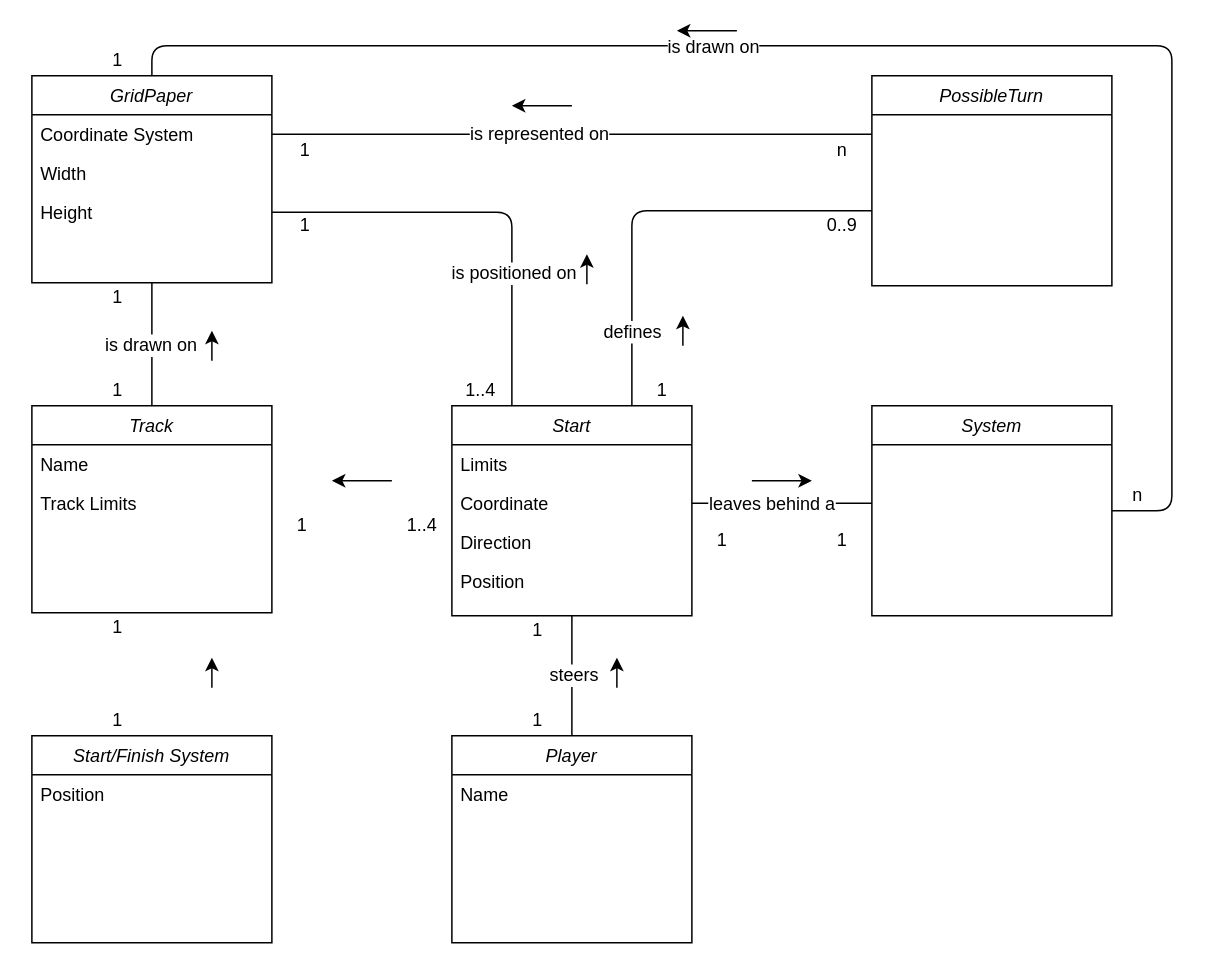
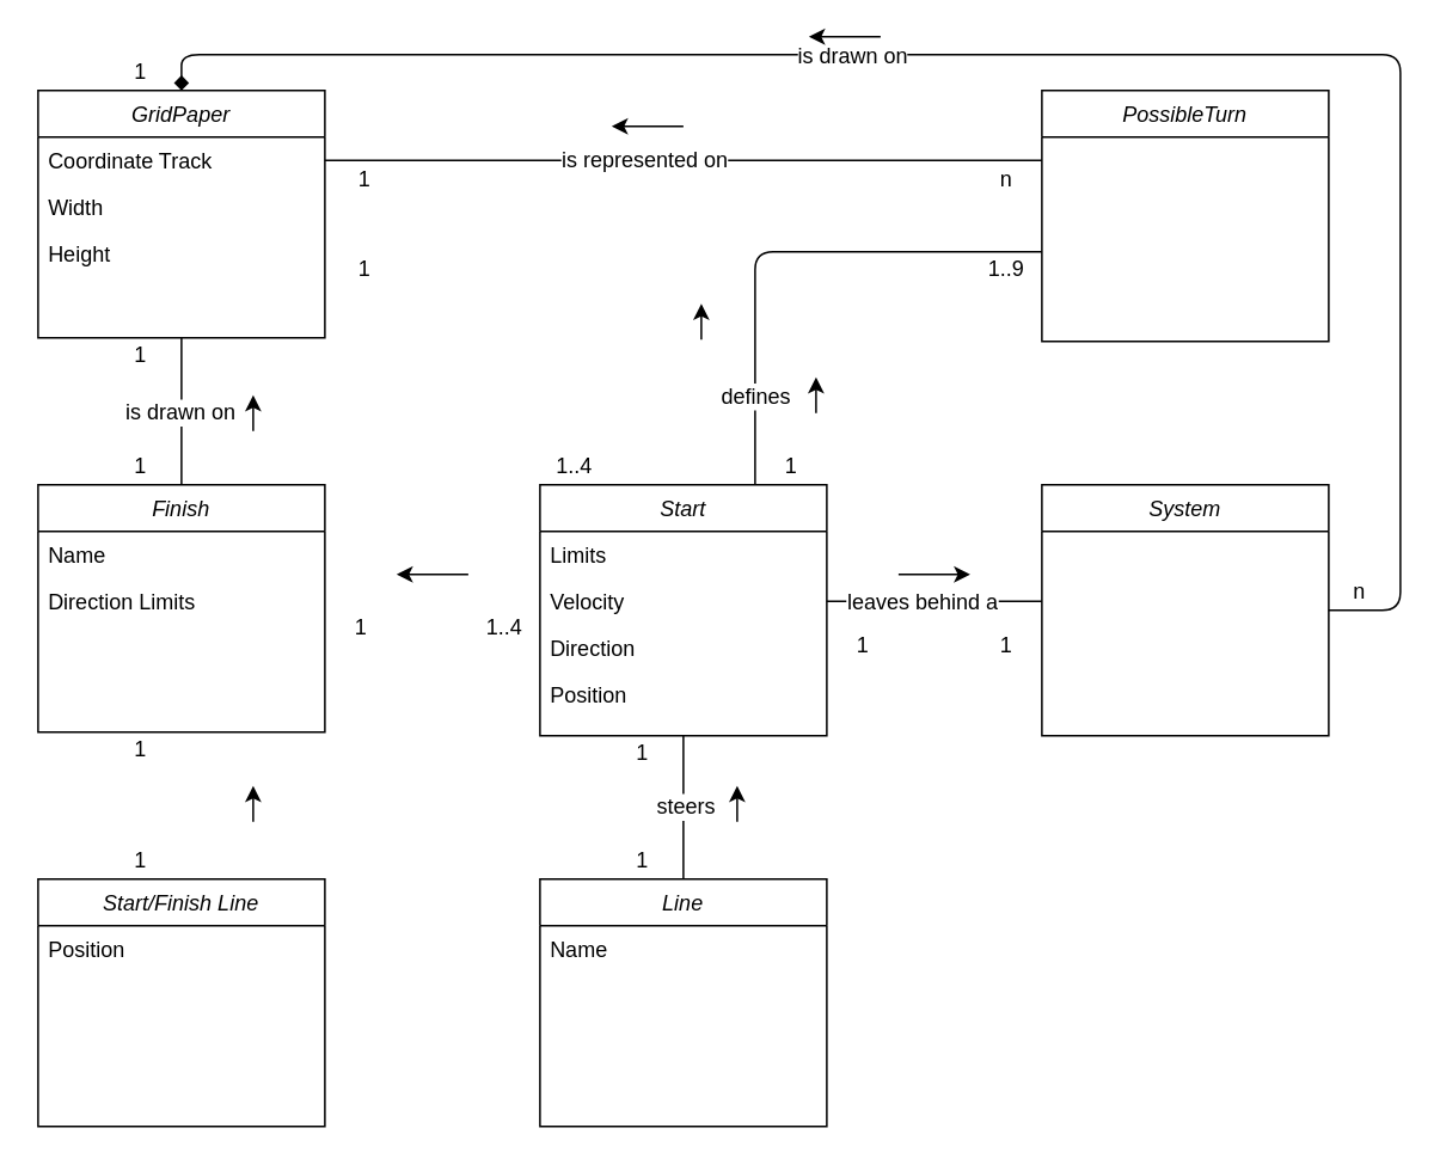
- <mxCell id="37" value="" style="endArrow=none;html=1;exitX=1;exitY=0.5;exitDx=0;exitDy=0;entryX=0.5;entryY=0;entryDx=0;entryDy=0;" edge="1" parent="1" source="2" target="12"><mxGeometry width="50" height="50" relative="1" as="geometry"><mxPoint x="850.59" y="410" as="sourcePoint" /><mxPoint x="900.59" y="360" as="targetPoint" /><Array as="points"><mxPoint x="780.59" y="340" /><mxPoint x="780.59" y="30" /><mxPoint x="430.59" y="30" /><mxPoint x="100.59" y="30" /></Array></mxGeometry></mxCell>
+ <mxCell id="37" value="" style="endArrow=diamond;html=1;exitX=1;exitY=0.5;exitDx=0;exitDy=0;entryX=0.5;entryY=0;entryDx=0;entryDy=0;" edge="1" parent="1" source="2" target="12"><mxGeometry width="50" height="50" relative="1" as="geometry"><mxPoint x="850.59" y="410" as="sourcePoint" /><mxPoint x="900.59" y="360" as="targetPoint" /><Array as="points"><mxPoint x="780.59" y="340" /><mxPoint x="780.59" y="30" /><mxPoint x="430.59" y="30" /><mxPoint x="100.59" y="30" /></Array></mxGeometry></mxCell>
- <mxCell id="13" value="Coordinate System" style="text;strokeColor=none;fillColor=none;align=left;verticalAlign=top;spacingLeft=4;spacingRight=4;overflow=hidden;rotatable=0;points=[[0,0.5],[1,0.5]];portConstraint=eastwest;" vertex="1" parent="12"><mxGeometry y="26" width="160" height="26" as="geometry" /></mxCell>
+ <mxCell id="13" value="Coordinate Track" style="text;strokeColor=none;fillColor=none;align=left;verticalAlign=top;spacingLeft=4;spacingRight=4;overflow=hidden;rotatable=0;points=[[0,0.5],[1,0.5]];portConstraint=eastwest;" vertex="1" parent="12"><mxGeometry y="26" width="160" height="26" as="geometry" /></mxCell>
- <mxCell id="32" value="" style="endArrow=none;html=1;entryX=1;entryY=0.5;entryDx=0;entryDy=0;exitX=0.25;exitY=0;exitDx=0;exitDy=0;" edge="1" parent="1" source="4" target="15"><mxGeometry width="50" height="50" relative="1" as="geometry"><mxPoint x="340.59" y="230" as="sourcePoint" /><mxPoint x="390.59" y="180" as="targetPoint" /><Array as="points"><mxPoint x="340.59" y="141" /></Array></mxGeometry></mxCell>
- <mxCell id="33" value="is positioned on" style="text;html=1;align=center;verticalAlign=middle;resizable=0;points=[];labelBackgroundColor=#ffffff;" vertex="1" connectable="0" parent="32"><mxGeometry x="-0.381" y="-1" relative="1" as="geometry"><mxPoint as="offset" /></mxGeometry></mxCell>
- <mxCell id="59" value="0..9" style="text;html=1;strokeColor=none;fillColor=none;align=center;verticalAlign=middle;whiteSpace=wrap;rounded=0;" vertex="1" parent="1"><mxGeometry x="540.59" y="140" width="40" height="20" as="geometry" /></mxCell>
+ <mxCell id="59" value="1..9" style="text;html=1;strokeColor=none;fillColor=none;align=center;verticalAlign=middle;whiteSpace=wrap;rounded=0;" vertex="1" parent="1"><mxGeometry x="540.59" y="140" width="40" height="20" as="geometry" /></mxCell>
- <mxCell id="16" value="Track" style="swimlane;fontStyle=2;align=center;verticalAlign=top;childLayout=stackLayout;horizontal=1;startSize=26;horizontalStack=0;resizeParent=1;resizeLast=0;collapsible=1;marginBottom=0;rounded=0;shadow=0;strokeWidth=1;" vertex="1" parent="1"><mxGeometry x="20.59" y="270" width="160" height="138" as="geometry"><mxRectangle x="230" y="140" width="160" height="26" as="alternateBounds" /></mxGeometry></mxCell>
+ <mxCell id="16" value="Finish" style="swimlane;fontStyle=2;align=center;verticalAlign=top;childLayout=stackLayout;horizontal=1;startSize=26;horizontalStack=0;resizeParent=1;resizeLast=0;collapsible=1;marginBottom=0;rounded=0;shadow=0;strokeWidth=1;" vertex="1" parent="1"><mxGeometry x="20.59" y="270" width="160" height="138" as="geometry"><mxRectangle x="230" y="140" width="160" height="26" as="alternateBounds" /></mxGeometry></mxCell>
- <mxCell id="18" value="Track Limits" style="text;strokeColor=none;fillColor=none;align=left;verticalAlign=top;spacingLeft=4;spacingRight=4;overflow=hidden;rotatable=0;points=[[0,0.5],[1,0.5]];portConstraint=eastwest;" vertex="1" parent="16"><mxGeometry y="52" width="160" height="26" as="geometry" /></mxCell>
+ <mxCell id="18" value="Direction Limits" style="text;strokeColor=none;fillColor=none;align=left;verticalAlign=top;spacingLeft=4;spacingRight=4;overflow=hidden;rotatable=0;points=[[0,0.5],[1,0.5]];portConstraint=eastwest;" vertex="1" parent="16"><mxGeometry y="52" width="160" height="26" as="geometry" /></mxCell>
- <mxCell id="6" value="Coordinate" style="text;align=left;verticalAlign=top;spacingLeft=4;spacingRight=4;overflow=hidden;rotatable=0;points=[[0,0.5],[1,0.5]];portConstraint=eastwest;" parent="4" vertex="1"><mxGeometry y="52" width="160" height="26" as="geometry" /></mxCell>
+ <mxCell id="6" value="Velocity" style="text;align=left;verticalAlign=top;spacingLeft=4;spacingRight=4;overflow=hidden;rotatable=0;points=[[0,0.5],[1,0.5]];portConstraint=eastwest;" parent="4" vertex="1"><mxGeometry y="52" width="160" height="26" as="geometry" /></mxCell>
- <mxCell id="9" value="Start/Finish System" style="swimlane;fontStyle=2;align=center;verticalAlign=top;childLayout=stackLayout;horizontal=1;startSize=26;horizontalStack=0;resizeParent=1;resizeLast=0;collapsible=1;marginBottom=0;rounded=0;shadow=0;strokeWidth=1;" vertex="1" parent="1"><mxGeometry x="20.59" y="490" width="160" height="138" as="geometry"><mxRectangle x="230" y="140" width="160" height="26" as="alternateBounds" /></mxGeometry></mxCell>
+ <mxCell id="9" value="Start/Finish Line" style="swimlane;fontStyle=2;align=center;verticalAlign=top;childLayout=stackLayout;horizontal=1;startSize=26;horizontalStack=0;resizeParent=1;resizeLast=0;collapsible=1;marginBottom=0;rounded=0;shadow=0;strokeWidth=1;" vertex="1" parent="1"><mxGeometry x="20.59" y="490" width="160" height="138" as="geometry"><mxRectangle x="230" y="140" width="160" height="26" as="alternateBounds" /></mxGeometry></mxCell>
- <mxCell id="19" value="Player" style="swimlane;fontStyle=2;align=center;verticalAlign=top;childLayout=stackLayout;horizontal=1;startSize=26;horizontalStack=0;resizeParent=1;resizeLast=0;collapsible=1;marginBottom=0;rounded=0;shadow=0;strokeWidth=1;" parent="1" vertex="1"><mxGeometry x="300.59" y="490" width="160" height="138" as="geometry"><mxRectangle x="230" y="140" width="160" height="26" as="alternateBounds" /></mxGeometry></mxCell>
+ <mxCell id="19" value="Line" style="swimlane;fontStyle=2;align=center;verticalAlign=top;childLayout=stackLayout;horizontal=1;startSize=26;horizontalStack=0;resizeParent=1;resizeLast=0;collapsible=1;marginBottom=0;rounded=0;shadow=0;strokeWidth=1;" parent="1" vertex="1"><mxGeometry x="300.59" y="490" width="160" height="138" as="geometry"><mxRectangle x="230" y="140" width="160" height="26" as="alternateBounds" /></mxGeometry></mxCell>
